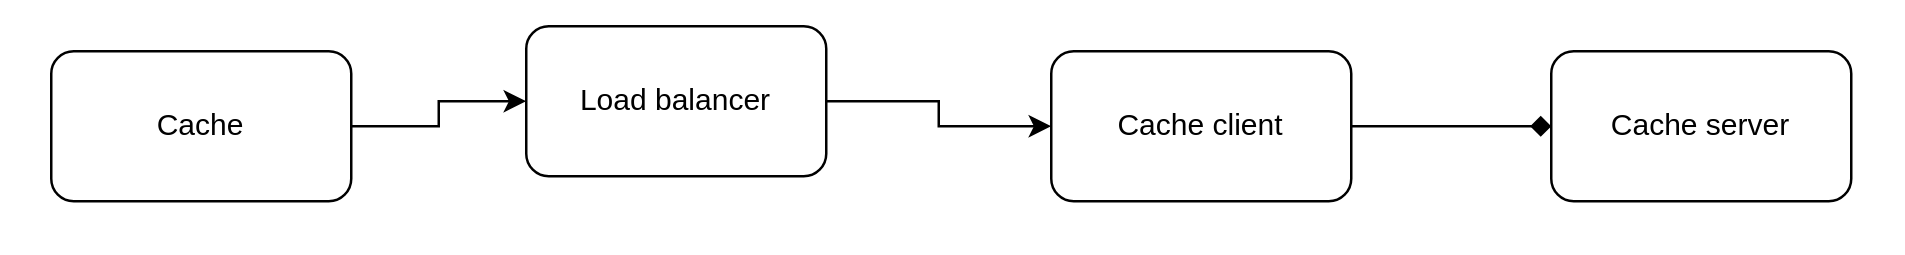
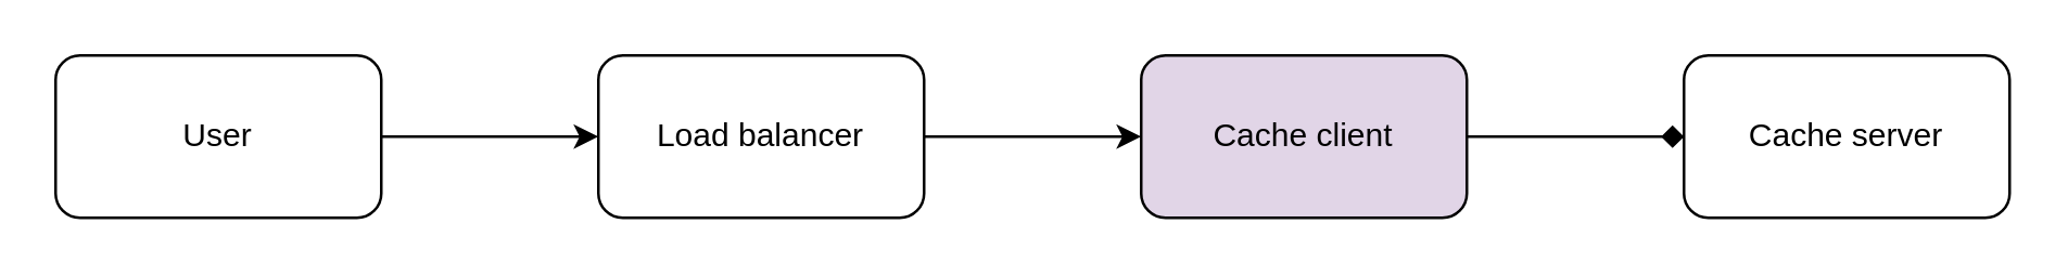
- <mxCell id="5" value="Load balancer" style="rounded=1;whiteSpace=wrap;html=1;" vertex="1" parent="1"><mxGeometry x="210" y="10" width="120" height="60" as="geometry" /></mxCell>
+ <mxCell id="5" value="Load balancer" style="rounded=1;whiteSpace=wrap;html=1;" vertex="1" parent="1"><mxGeometry x="220" y="20" width="120" height="60" as="geometry" /></mxCell>
- <mxCell id="3" value="Cache" style="rounded=1;whiteSpace=wrap;html=1;" vertex="1" parent="1"><mxGeometry x="20" y="20" width="120" height="60" as="geometry" /></mxCell>
+ <mxCell id="3" value="User" style="rounded=1;whiteSpace=wrap;html=1;" vertex="1" parent="1"><mxGeometry x="20" y="20" width="120" height="60" as="geometry" /></mxCell>
- <mxCell id="7" value="Cache client" style="rounded=1;whiteSpace=wrap;html=1;" vertex="1" parent="1"><mxGeometry x="420" y="20" width="120" height="60" as="geometry" /></mxCell>
+ <mxCell id="7" value="Cache client" style="rounded=1;whiteSpace=wrap;html=1;fillColor=#e1d5e7;" vertex="1" parent="1"><mxGeometry x="420" y="20" width="120" height="60" as="geometry" /></mxCell>
